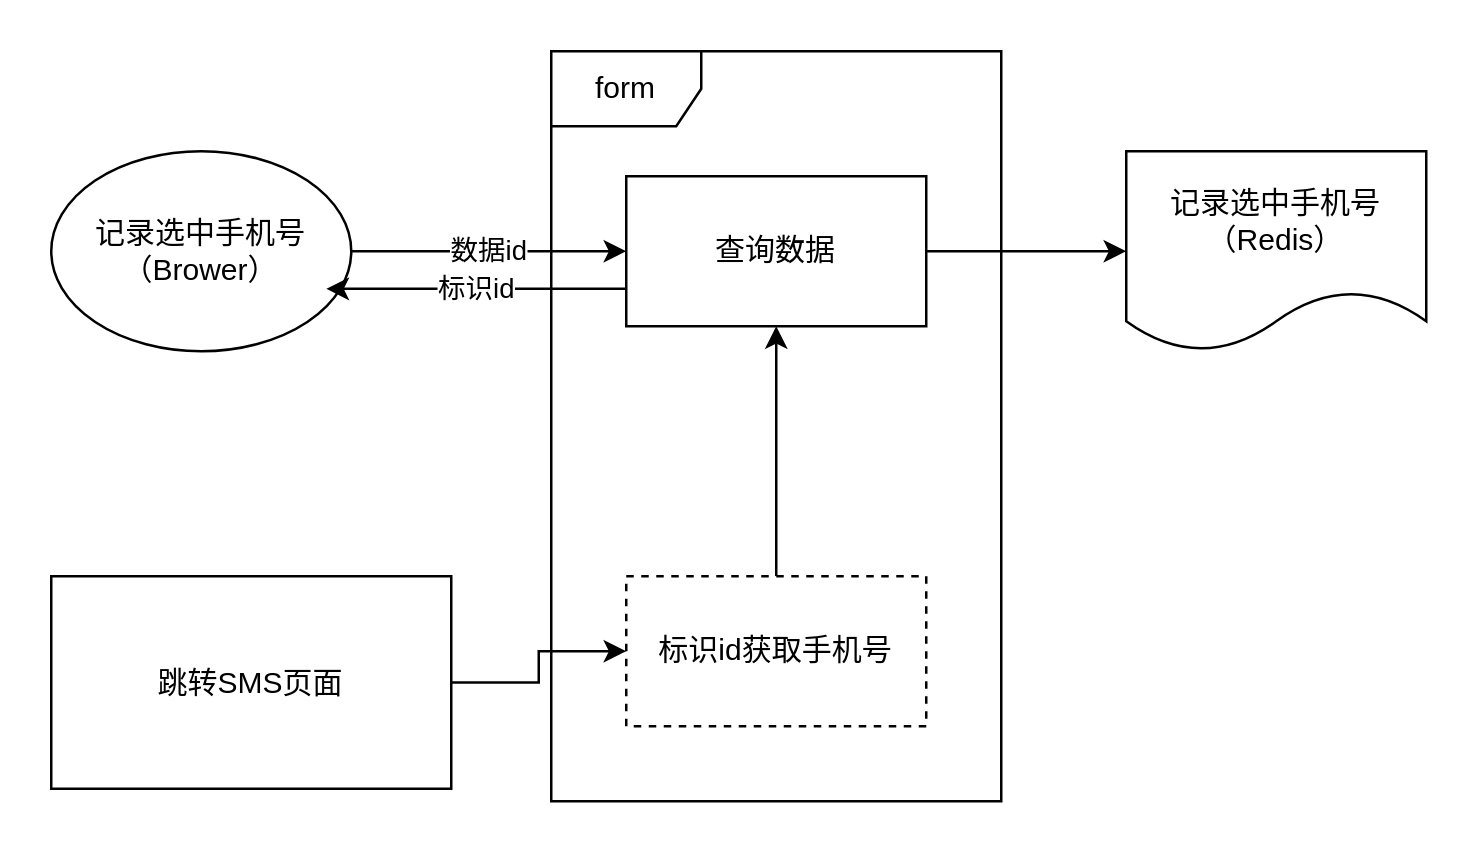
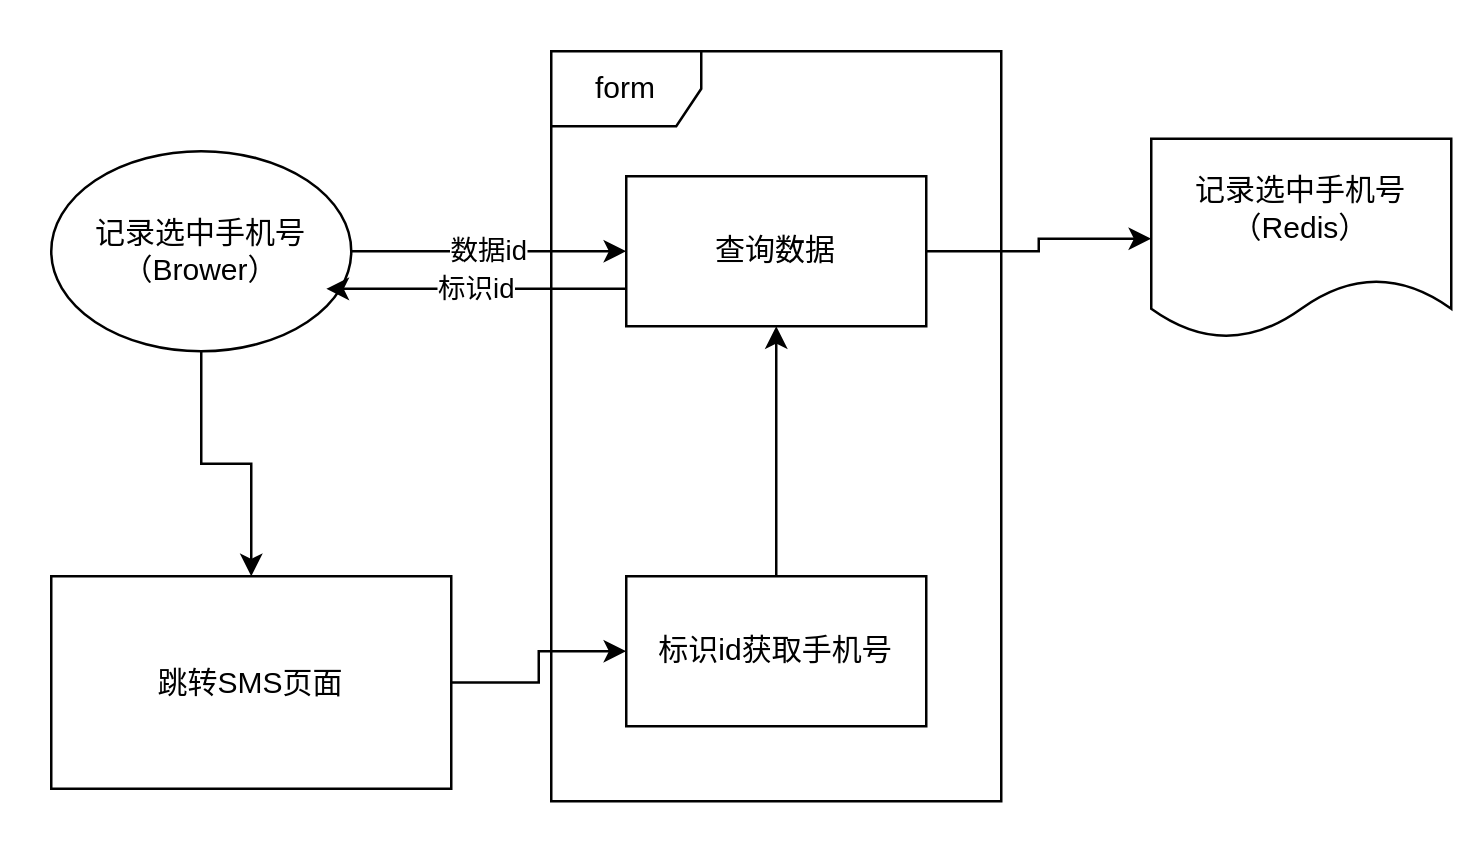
- <mxCell id="9" value="记录选中手机号&lt;br&gt;（Redis）" style="shape=document;whiteSpace=wrap;html=1;boundedLbl=1;" vertex="1" parent="1"><mxGeometry x="450" y="60" width="120" height="80" as="geometry" /></mxCell>
+ <mxCell id="9" value="记录选中手机号&lt;br&gt;（Redis）" style="shape=document;whiteSpace=wrap;html=1;boundedLbl=1;" vertex="1" parent="1"><mxGeometry x="460" y="55" width="120" height="80" as="geometry" /></mxCell>
+ <mxCell id="3" style="edgeStyle=orthogonalEdgeStyle;rounded=0;orthogonalLoop=1;jettySize=auto;html=1;exitX=0.5;exitY=1;exitDx=0;exitDy=0;entryX=0.5;entryY=0;entryDx=0;entryDy=0;" edge="1" parent="1" source="4" target="11"><mxGeometry relative="1" as="geometry"><mxPoint x="80" y="200" as="targetPoint" /></mxGeometry></mxCell>
- <mxCell id="13" value="标识id获取手机号" style="rounded=0;whiteSpace=wrap;html=1;dashed=1;" vertex="1" parent="1"><mxGeometry x="250" y="230" width="120" height="60" as="geometry" /></mxCell>
+ <mxCell id="13" value="标识id获取手机号" style="rounded=0;whiteSpace=wrap;html=1;" vertex="1" parent="1"><mxGeometry x="250" y="230" width="120" height="60" as="geometry" /></mxCell>
